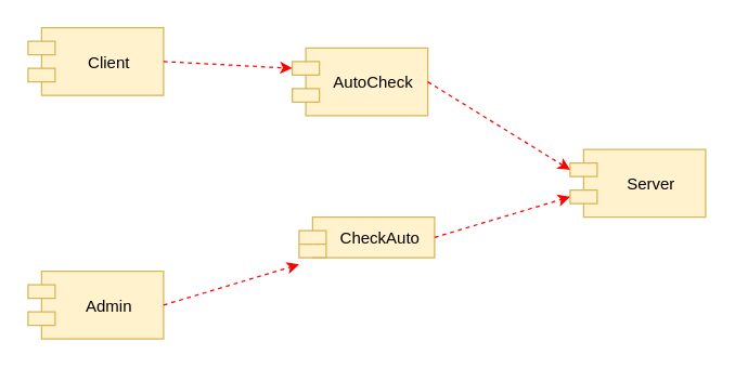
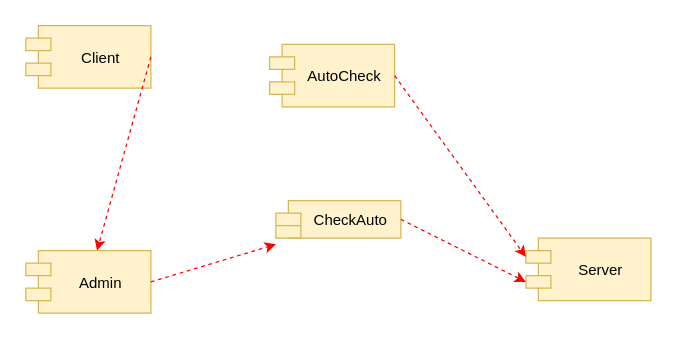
- <mxCell id="7" value="" style="endArrow=classic;html=1;exitX=1;exitY=0.5;exitDx=0;exitDy=0;dashed=1;entryX=0;entryY=0;entryDx=0;entryDy=15;entryPerimeter=0;strokeColor=#FF0000;" parent="1" source="2" target="4" edge="1"><mxGeometry width="50" height="50" relative="1" as="geometry"><mxPoint x="240" y="130" as="sourcePoint" /><mxPoint x="290" y="80" as="targetPoint" /></mxGeometry></mxCell>
+ <mxCell id="7" value="" style="endArrow=classic;html=1;exitX=1;exitY=0.5;exitDx=0;exitDy=0;dashed=1;strokeColor=#FF0000;" parent="1" source="2" target="3" edge="1"><mxGeometry width="50" height="50" relative="1" as="geometry"><mxPoint x="240" y="130" as="sourcePoint" /><mxPoint x="290" y="80" as="targetPoint" /></mxGeometry></mxCell>
- <mxCell id="6" value="Server" style="shape=module;align=left;spacingLeft=20;align=center;verticalAlign=middle;fillColor=#fff2cc;strokeColor=#d6b656;" parent="1" vertex="1"><mxGeometry x="420" y="110" width="100" height="50" as="geometry" /></mxCell>
+ <mxCell id="6" value="Server" style="shape=module;align=left;spacingLeft=20;align=center;verticalAlign=middle;fillColor=#fff2cc;strokeColor=#d6b656;" parent="1" vertex="1"><mxGeometry x="420" y="190" width="100" height="50" as="geometry" /></mxCell>
